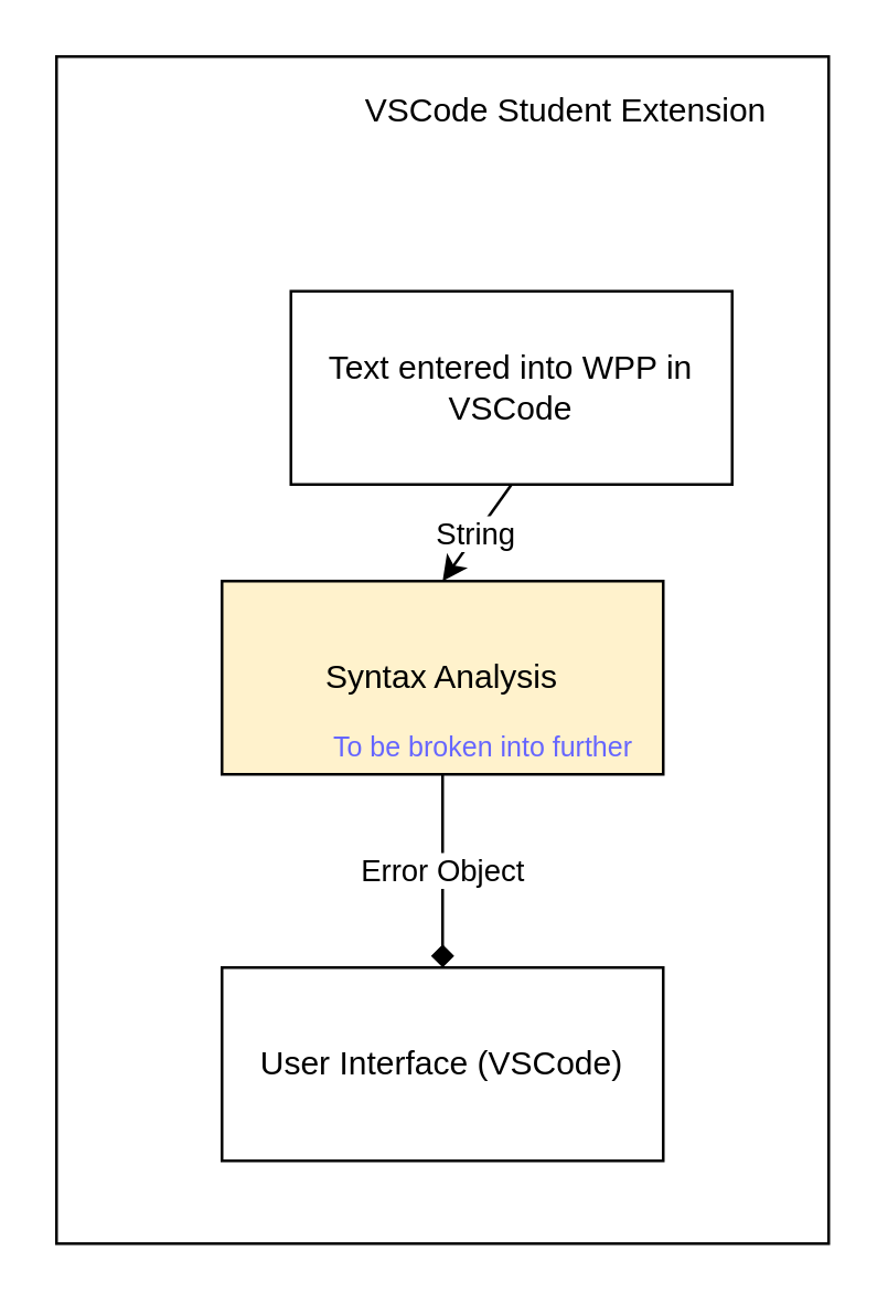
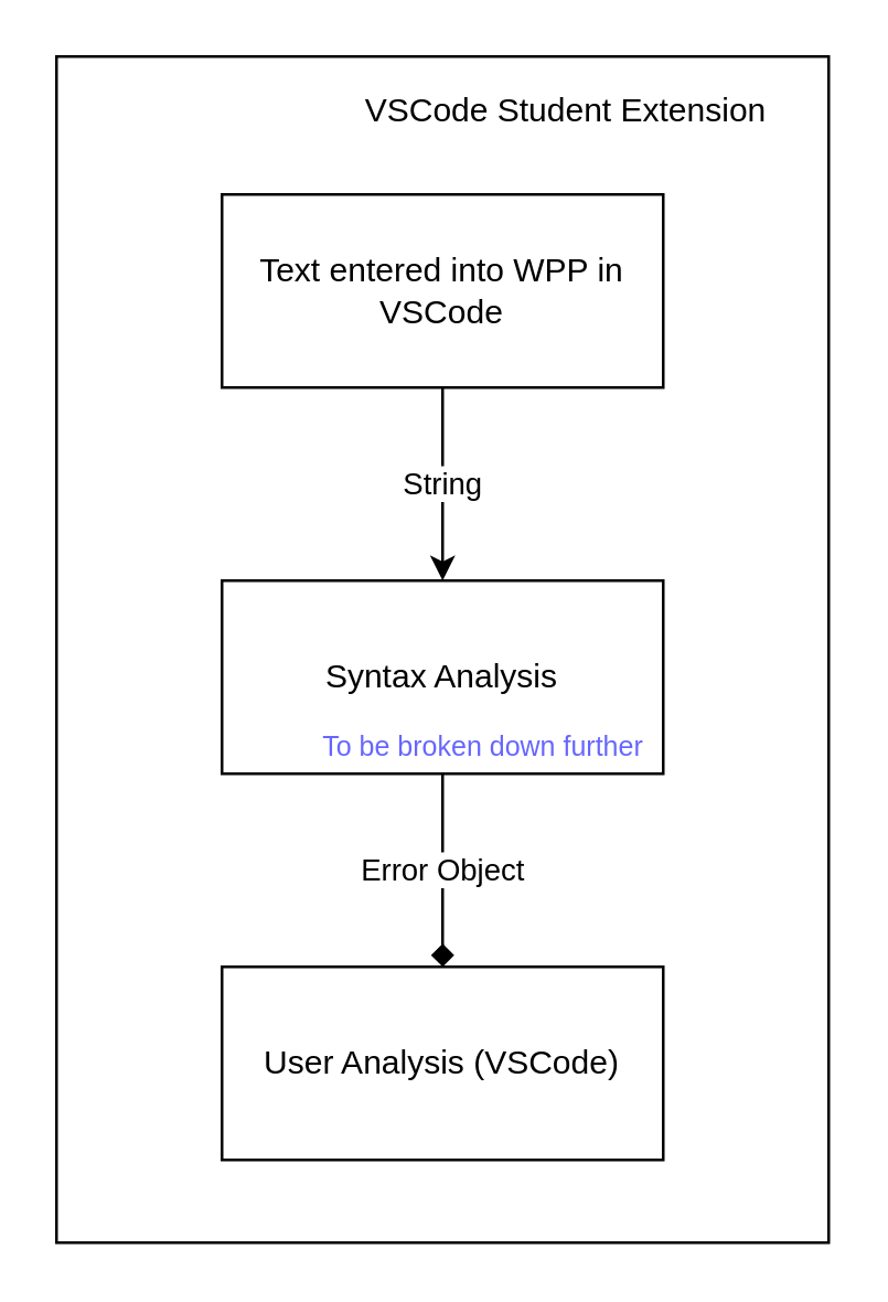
- <mxCell id="4" value="Text entered into WPP in VSCode" style="rounded=0;whiteSpace=wrap;html=1;" vertex="1" parent="1"><mxGeometry x="105" y="105" width="160" height="70" as="geometry" /></mxCell>
+ <mxCell id="4" value="Text entered into WPP in VSCode" style="rounded=0;whiteSpace=wrap;html=1;" vertex="1" parent="1"><mxGeometry x="80" y="70" width="160" height="70" as="geometry" /></mxCell>
- <mxCell id="6" value="Syntax Analysis" style="rounded=0;whiteSpace=wrap;html=1;fillColor=#fff2cc;" vertex="1" parent="1"><mxGeometry x="80" y="210" width="160" height="70" as="geometry" /></mxCell>
+ <mxCell id="6" value="Syntax Analysis" style="rounded=0;whiteSpace=wrap;html=1;" vertex="1" parent="1"><mxGeometry x="80" y="210" width="160" height="70" as="geometry" /></mxCell>
- <mxCell id="9" value="&lt;font style=&quot;font-size: 10px&quot; color=&quot;#6666ff&quot;&gt;To be broken into further&lt;/font&gt;" style="text;html=1;strokeColor=none;fillColor=none;align=center;verticalAlign=middle;whiteSpace=wrap;rounded=0;" vertex="1" parent="1"><mxGeometry x="110" y="260" width="130" height="20" as="geometry" /></mxCell>
+ <mxCell id="9" value="&lt;font style=&quot;font-size: 10px&quot; color=&quot;#6666ff&quot;&gt;To be broken down further&lt;/font&gt;" style="text;html=1;strokeColor=none;fillColor=none;align=center;verticalAlign=middle;whiteSpace=wrap;rounded=0;" vertex="1" parent="1"><mxGeometry x="110" y="260" width="130" height="20" as="geometry" /></mxCell>
- <mxCell id="7" value="User Interface (VSCode)" style="rounded=0;whiteSpace=wrap;html=1;" vertex="1" parent="1"><mxGeometry x="80" y="350" width="160" height="70" as="geometry" /></mxCell>
+ <mxCell id="7" value="User Analysis (VSCode)" style="rounded=0;whiteSpace=wrap;html=1;" vertex="1" parent="1"><mxGeometry x="80" y="350" width="160" height="70" as="geometry" /></mxCell>
